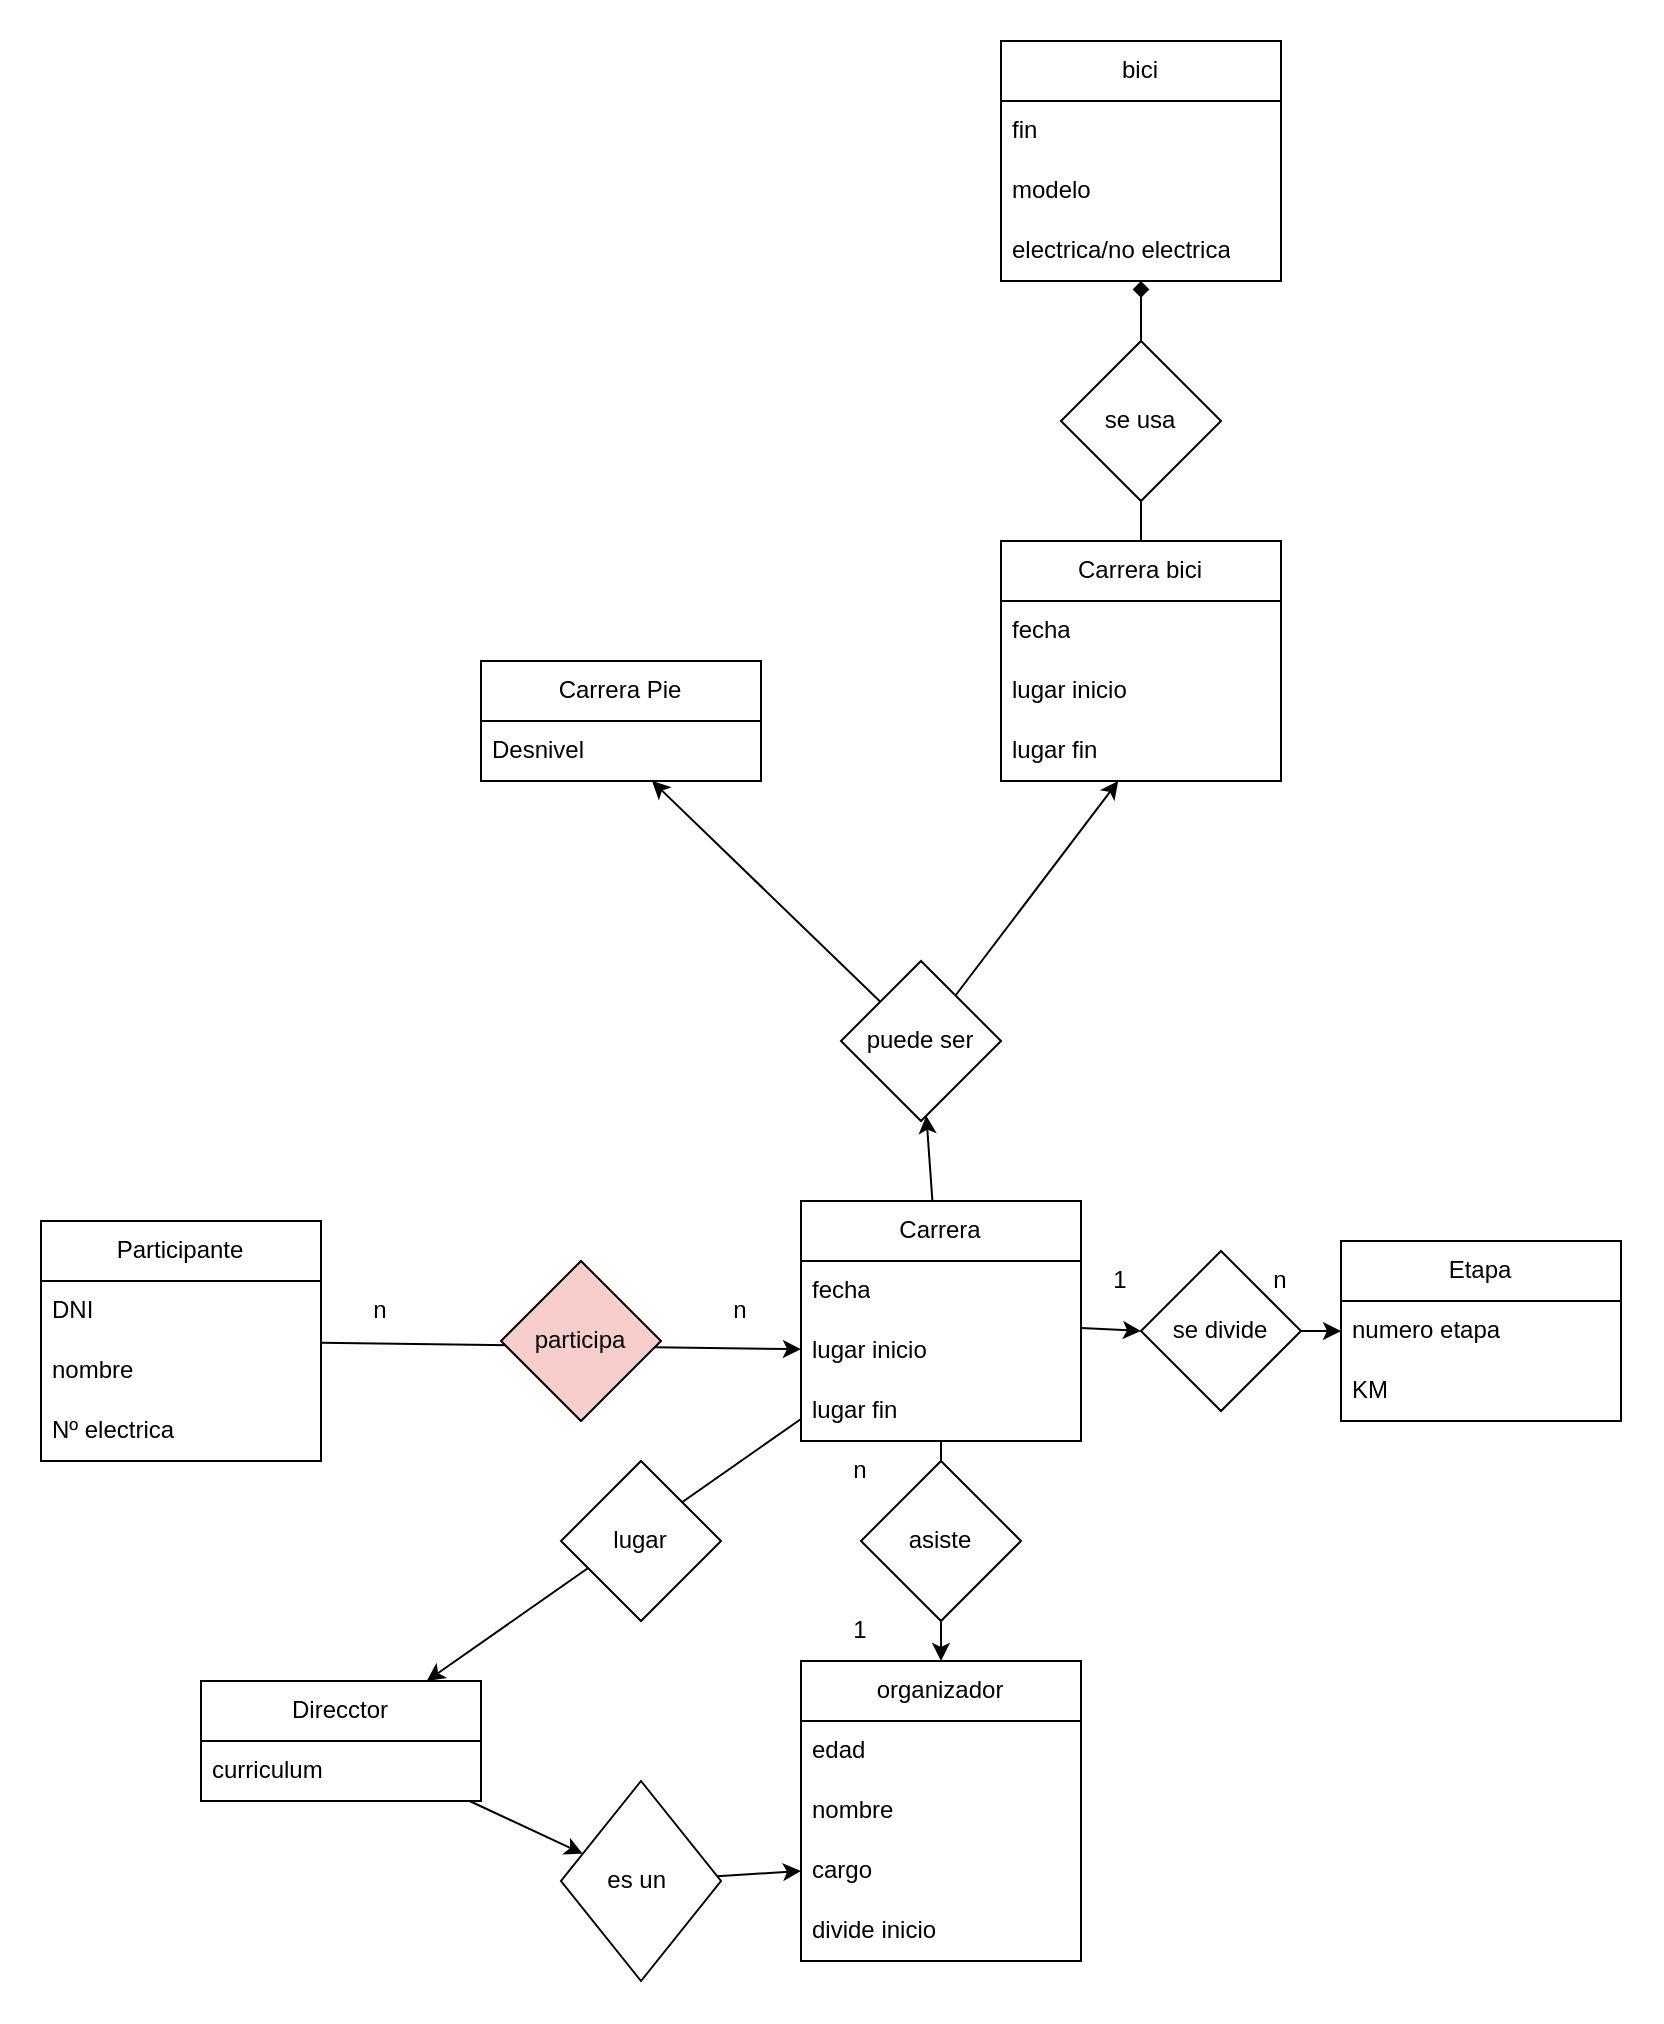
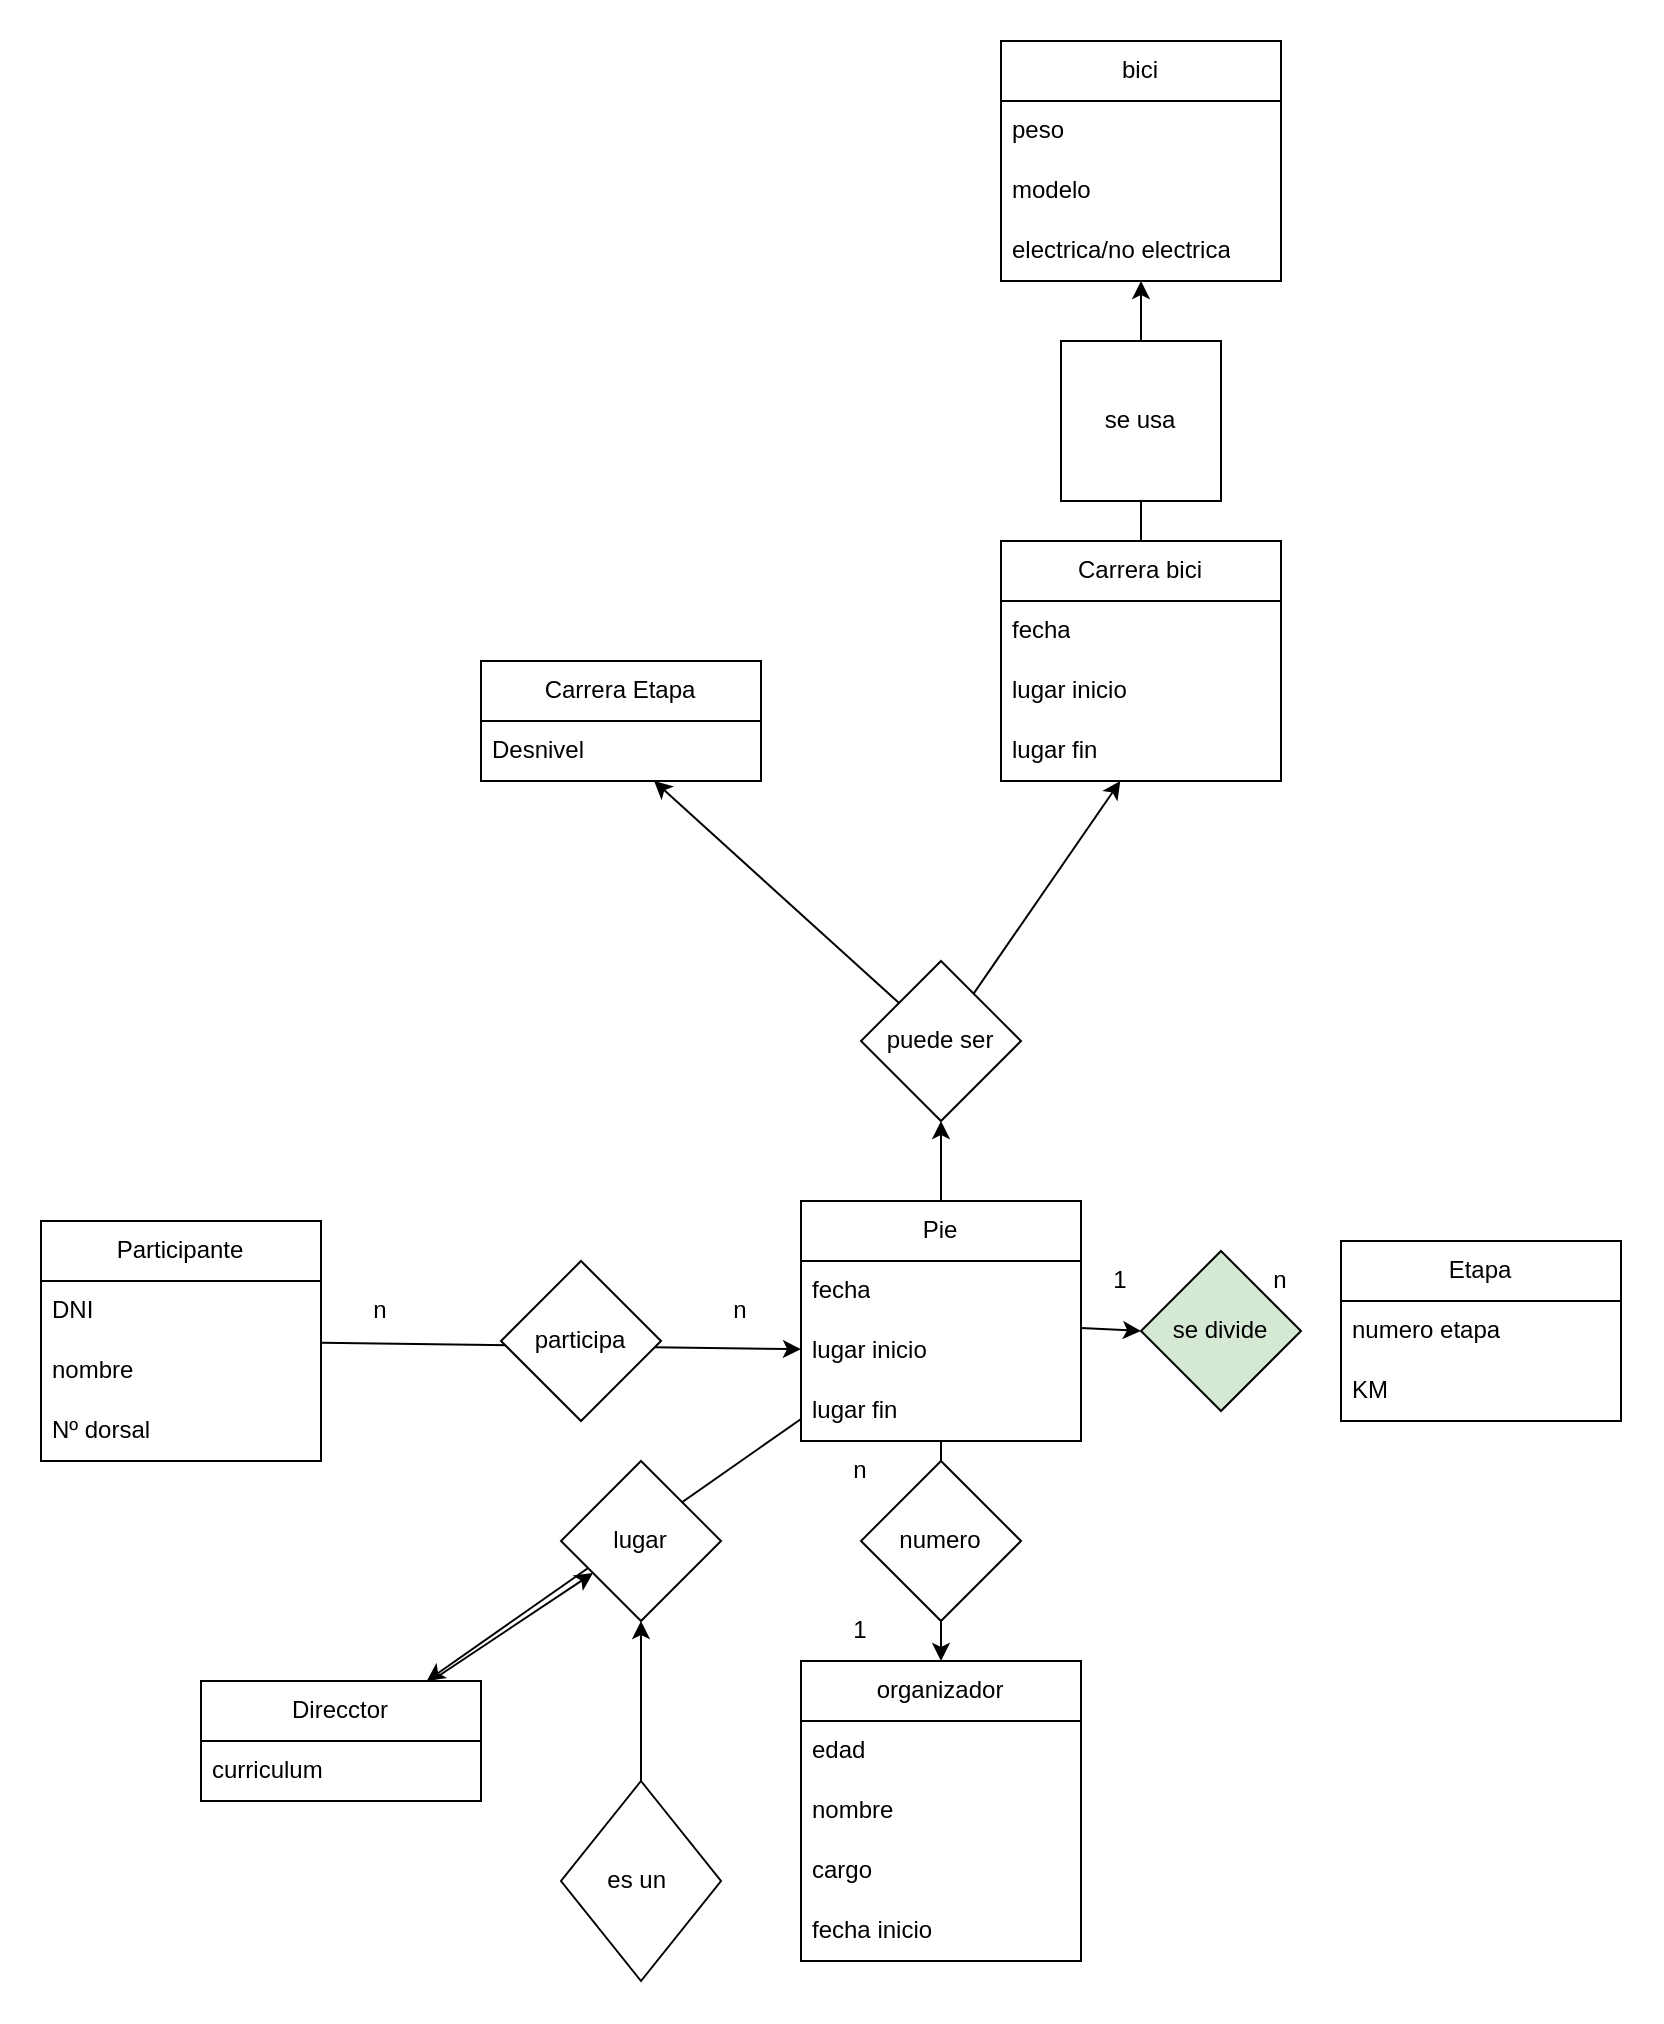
- <mxCell id="31" value="fin" style="text;strokeColor=none;fillColor=none;align=left;verticalAlign=middle;spacingLeft=4;spacingRight=4;overflow=hidden;points=[[0,0.5],[1,0.5]];portConstraint=eastwest;rotatable=0;whiteSpace=wrap;html=1;" vertex="1" parent="30"><mxGeometry y="30" width="140" height="30" as="geometry" /></mxCell>
+ <mxCell id="31" value="peso" style="text;strokeColor=none;fillColor=none;align=left;verticalAlign=middle;spacingLeft=4;spacingRight=4;overflow=hidden;points=[[0,0.5],[1,0.5]];portConstraint=eastwest;rotatable=0;whiteSpace=wrap;html=1;" vertex="1" parent="30"><mxGeometry y="30" width="140" height="30" as="geometry" /></mxCell>
- <mxCell id="25" style="edgeStyle=none;html=1;endArrow=diamond;" edge="1" parent="1" source="26" target="33"><mxGeometry relative="1" as="geometry" /></mxCell>
+ <mxCell id="25" style="edgeStyle=none;html=1;" edge="1" parent="1" source="26" target="33"><mxGeometry relative="1" as="geometry" /></mxCell>
- <mxCell id="41" value="se usa" style="rhombus;whiteSpace=wrap;html=1;" vertex="1" parent="1"><mxGeometry x="530" y="170" width="80" height="80" as="geometry" /></mxCell>
+ <mxCell id="41" value="se usa" style="whiteSpace=wrap;html=1;rounded=0;" vertex="1" parent="1"><mxGeometry x="530" y="170" width="80" height="80" as="geometry" /></mxCell>
- <mxCell id="23" value="Carrera Pie" style="swimlane;fontStyle=0;childLayout=stackLayout;horizontal=1;startSize=30;horizontalStack=0;resizeParent=1;resizeParentMax=0;resizeLast=0;collapsible=1;marginBottom=0;whiteSpace=wrap;html=1;" vertex="1" parent="1"><mxGeometry x="240" y="330" width="140" height="60" as="geometry" /></mxCell>
+ <mxCell id="23" value="Carrera Etapa" style="swimlane;fontStyle=0;childLayout=stackLayout;horizontal=1;startSize=30;horizontalStack=0;resizeParent=1;resizeParentMax=0;resizeLast=0;collapsible=1;marginBottom=0;whiteSpace=wrap;html=1;" vertex="1" parent="1"><mxGeometry x="240" y="330" width="140" height="60" as="geometry" /></mxCell>
- <mxCell id="40" value="puede ser" style="rhombus;whiteSpace=wrap;html=1;" vertex="1" parent="1"><mxGeometry x="420" y="480" width="80" height="80" as="geometry" /></mxCell>
+ <mxCell id="40" value="puede ser" style="rhombus;whiteSpace=wrap;html=1;" vertex="1" parent="1"><mxGeometry x="430" y="480" width="80" height="80" as="geometry" /></mxCell>
- <mxCell id="19" value="Carrera" style="swimlane;fontStyle=0;childLayout=stackLayout;horizontal=1;startSize=30;horizontalStack=0;resizeParent=1;resizeParentMax=0;resizeLast=0;collapsible=1;marginBottom=0;whiteSpace=wrap;html=1;" vertex="1" parent="1"><mxGeometry x="400" y="600" width="140" height="120" as="geometry" /></mxCell>
+ <mxCell id="19" value="Pie" style="swimlane;fontStyle=0;childLayout=stackLayout;horizontal=1;startSize=30;horizontalStack=0;resizeParent=1;resizeParentMax=0;resizeLast=0;collapsible=1;marginBottom=0;whiteSpace=wrap;html=1;" vertex="1" parent="1"><mxGeometry x="400" y="600" width="140" height="120" as="geometry" /></mxCell>
- <mxCell id="37" value="se divide" style="rhombus;whiteSpace=wrap;html=1;" vertex="1" parent="1"><mxGeometry x="570" y="625" width="80" height="80" as="geometry" /></mxCell>
+ <mxCell id="37" value="se divide" style="rhombus;whiteSpace=wrap;html=1;fillColor=#d5e8d4;" vertex="1" parent="1"><mxGeometry x="570" y="625" width="80" height="80" as="geometry" /></mxCell>
- <mxCell id="16" style="edgeStyle=none;html=1;entryX=0;entryY=0.5;entryDx=0;entryDy=0;" edge="1" parent="1" source="37" target="13"><mxGeometry relative="1" as="geometry" /></mxCell>
- <mxCell id="34" value="participa" style="rhombus;whiteSpace=wrap;html=1;fillColor=#f8cecc;" vertex="1" parent="1"><mxGeometry x="250" y="630" width="80" height="80" as="geometry" /></mxCell>
+ <mxCell id="34" value="participa" style="rhombus;whiteSpace=wrap;html=1;" vertex="1" parent="1"><mxGeometry x="250" y="630" width="80" height="80" as="geometry" /></mxCell>
- <mxCell id="6" value="Nº electrica" style="text;strokeColor=none;fillColor=none;align=left;verticalAlign=middle;spacingLeft=4;spacingRight=4;overflow=hidden;points=[[0,0.5],[1,0.5]];portConstraint=eastwest;rotatable=0;whiteSpace=wrap;html=1;" parent="3" vertex="1"><mxGeometry y="90" width="140" height="30" as="geometry" /></mxCell>
+ <mxCell id="6" value="Nº dorsal" style="text;strokeColor=none;fillColor=none;align=left;verticalAlign=middle;spacingLeft=4;spacingRight=4;overflow=hidden;points=[[0,0.5],[1,0.5]];portConstraint=eastwest;rotatable=0;whiteSpace=wrap;html=1;" parent="3" vertex="1"><mxGeometry y="90" width="140" height="30" as="geometry" /></mxCell>
- <mxCell id="35" value="asiste" style="rhombus;whiteSpace=wrap;html=1;" vertex="1" parent="1"><mxGeometry x="430" y="730" width="80" height="80" as="geometry" /></mxCell>
+ <mxCell id="35" value="numero" style="rhombus;whiteSpace=wrap;html=1;" vertex="1" parent="1"><mxGeometry x="430" y="730" width="80" height="80" as="geometry" /></mxCell>
- <mxCell id="48" style="edgeStyle=none;html=1;" edge="1" parent="1" source="49" target="53"><mxGeometry relative="1" as="geometry" /></mxCell>
+ <mxCell id="48" style="edgeStyle=none;html=1;" edge="1" parent="1" source="49" target="51"><mxGeometry relative="1" as="geometry" /></mxCell>
- <mxCell id="52" style="edgeStyle=none;html=1;entryX=0;entryY=0.5;entryDx=0;entryDy=0;" edge="1" parent="1" source="53" target="10"><mxGeometry relative="1" as="geometry" /></mxCell>
+ <mxCell id="52" style="edgeStyle=none;html=1;" edge="1" parent="1" source="53" target="51"><mxGeometry relative="1" as="geometry" /></mxCell>
- <mxCell id="11" value="divide inicio" style="text;strokeColor=none;fillColor=none;align=left;verticalAlign=middle;spacingLeft=4;spacingRight=4;overflow=hidden;points=[[0,0.5],[1,0.5]];portConstraint=eastwest;rotatable=0;whiteSpace=wrap;html=1;" vertex="1" parent="7"><mxGeometry y="120" width="140" height="30" as="geometry" /></mxCell>
+ <mxCell id="11" value="fecha inicio" style="text;strokeColor=none;fillColor=none;align=left;verticalAlign=middle;spacingLeft=4;spacingRight=4;overflow=hidden;points=[[0,0.5],[1,0.5]];portConstraint=eastwest;rotatable=0;whiteSpace=wrap;html=1;" vertex="1" parent="7"><mxGeometry y="120" width="140" height="30" as="geometry" /></mxCell>
